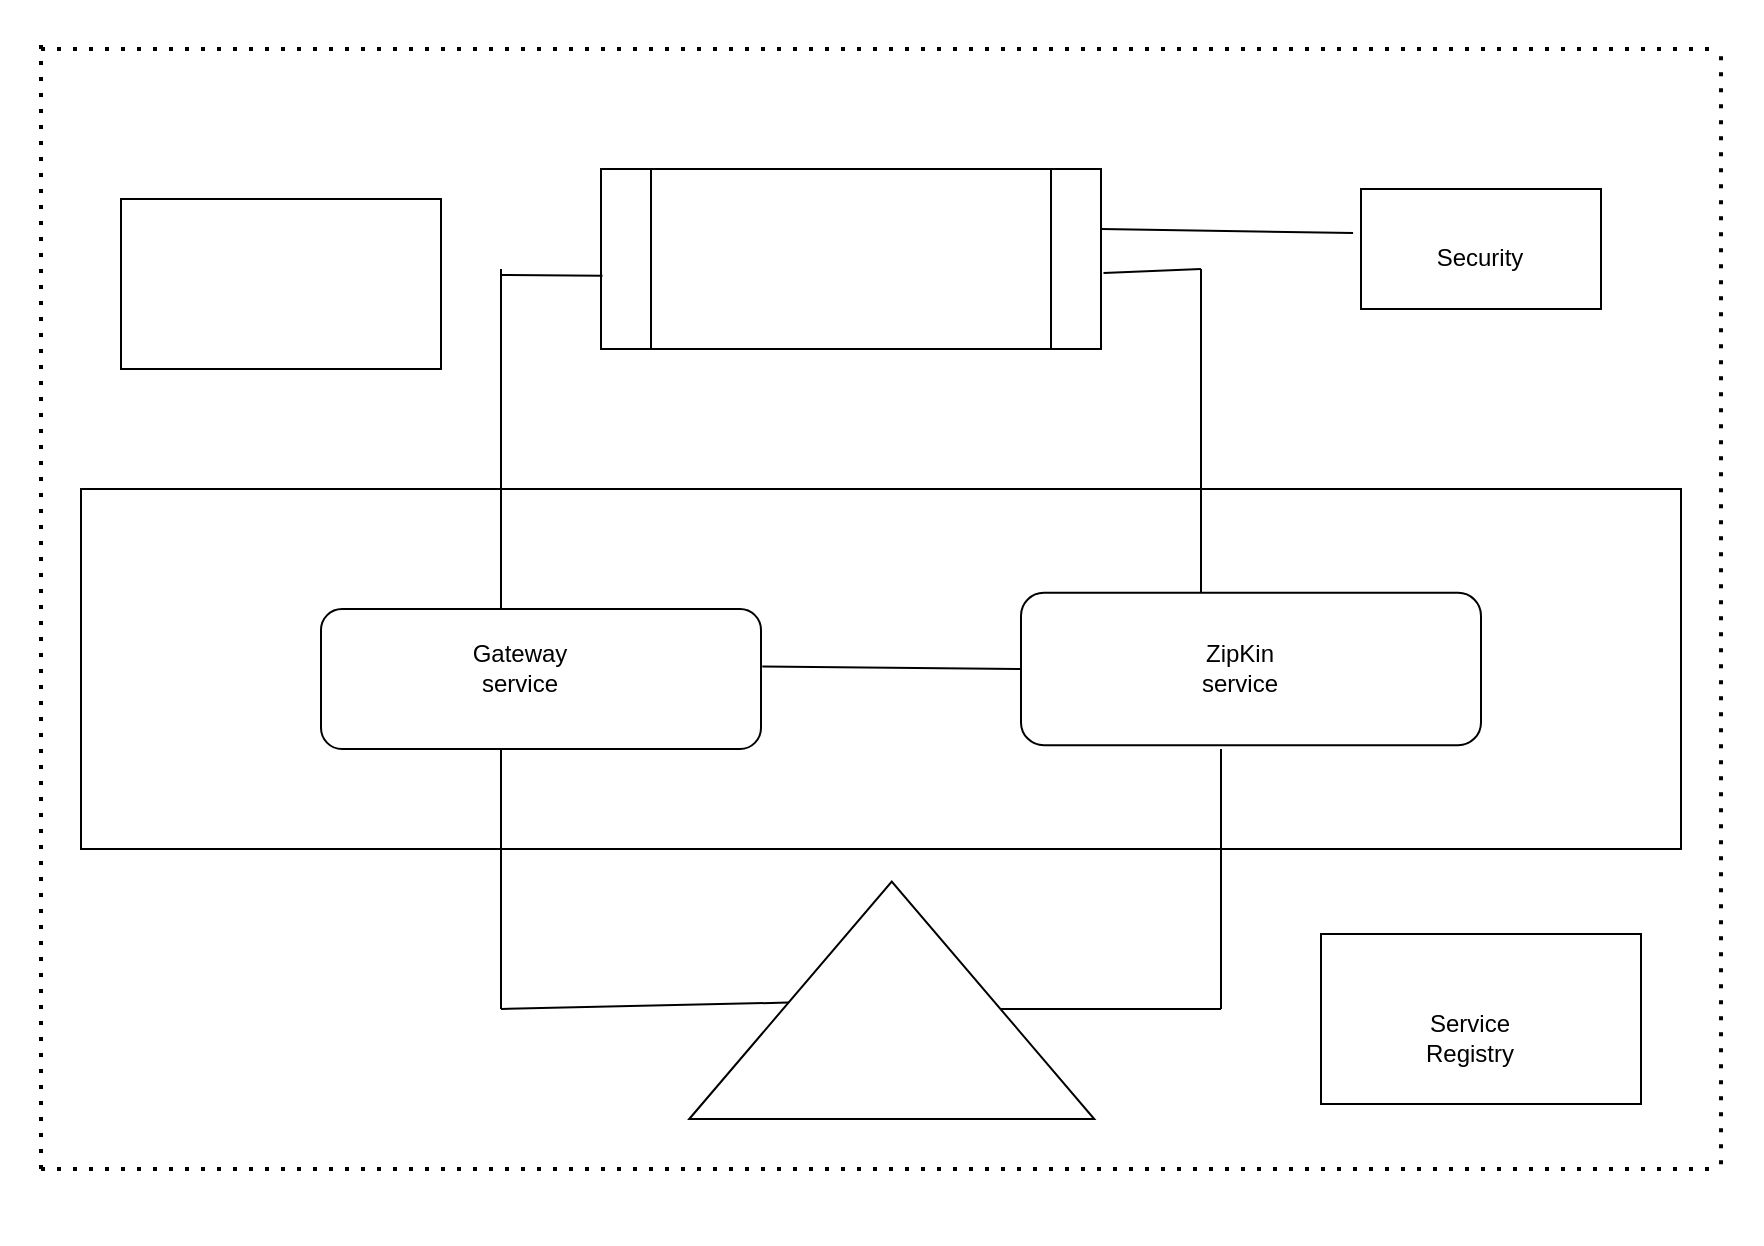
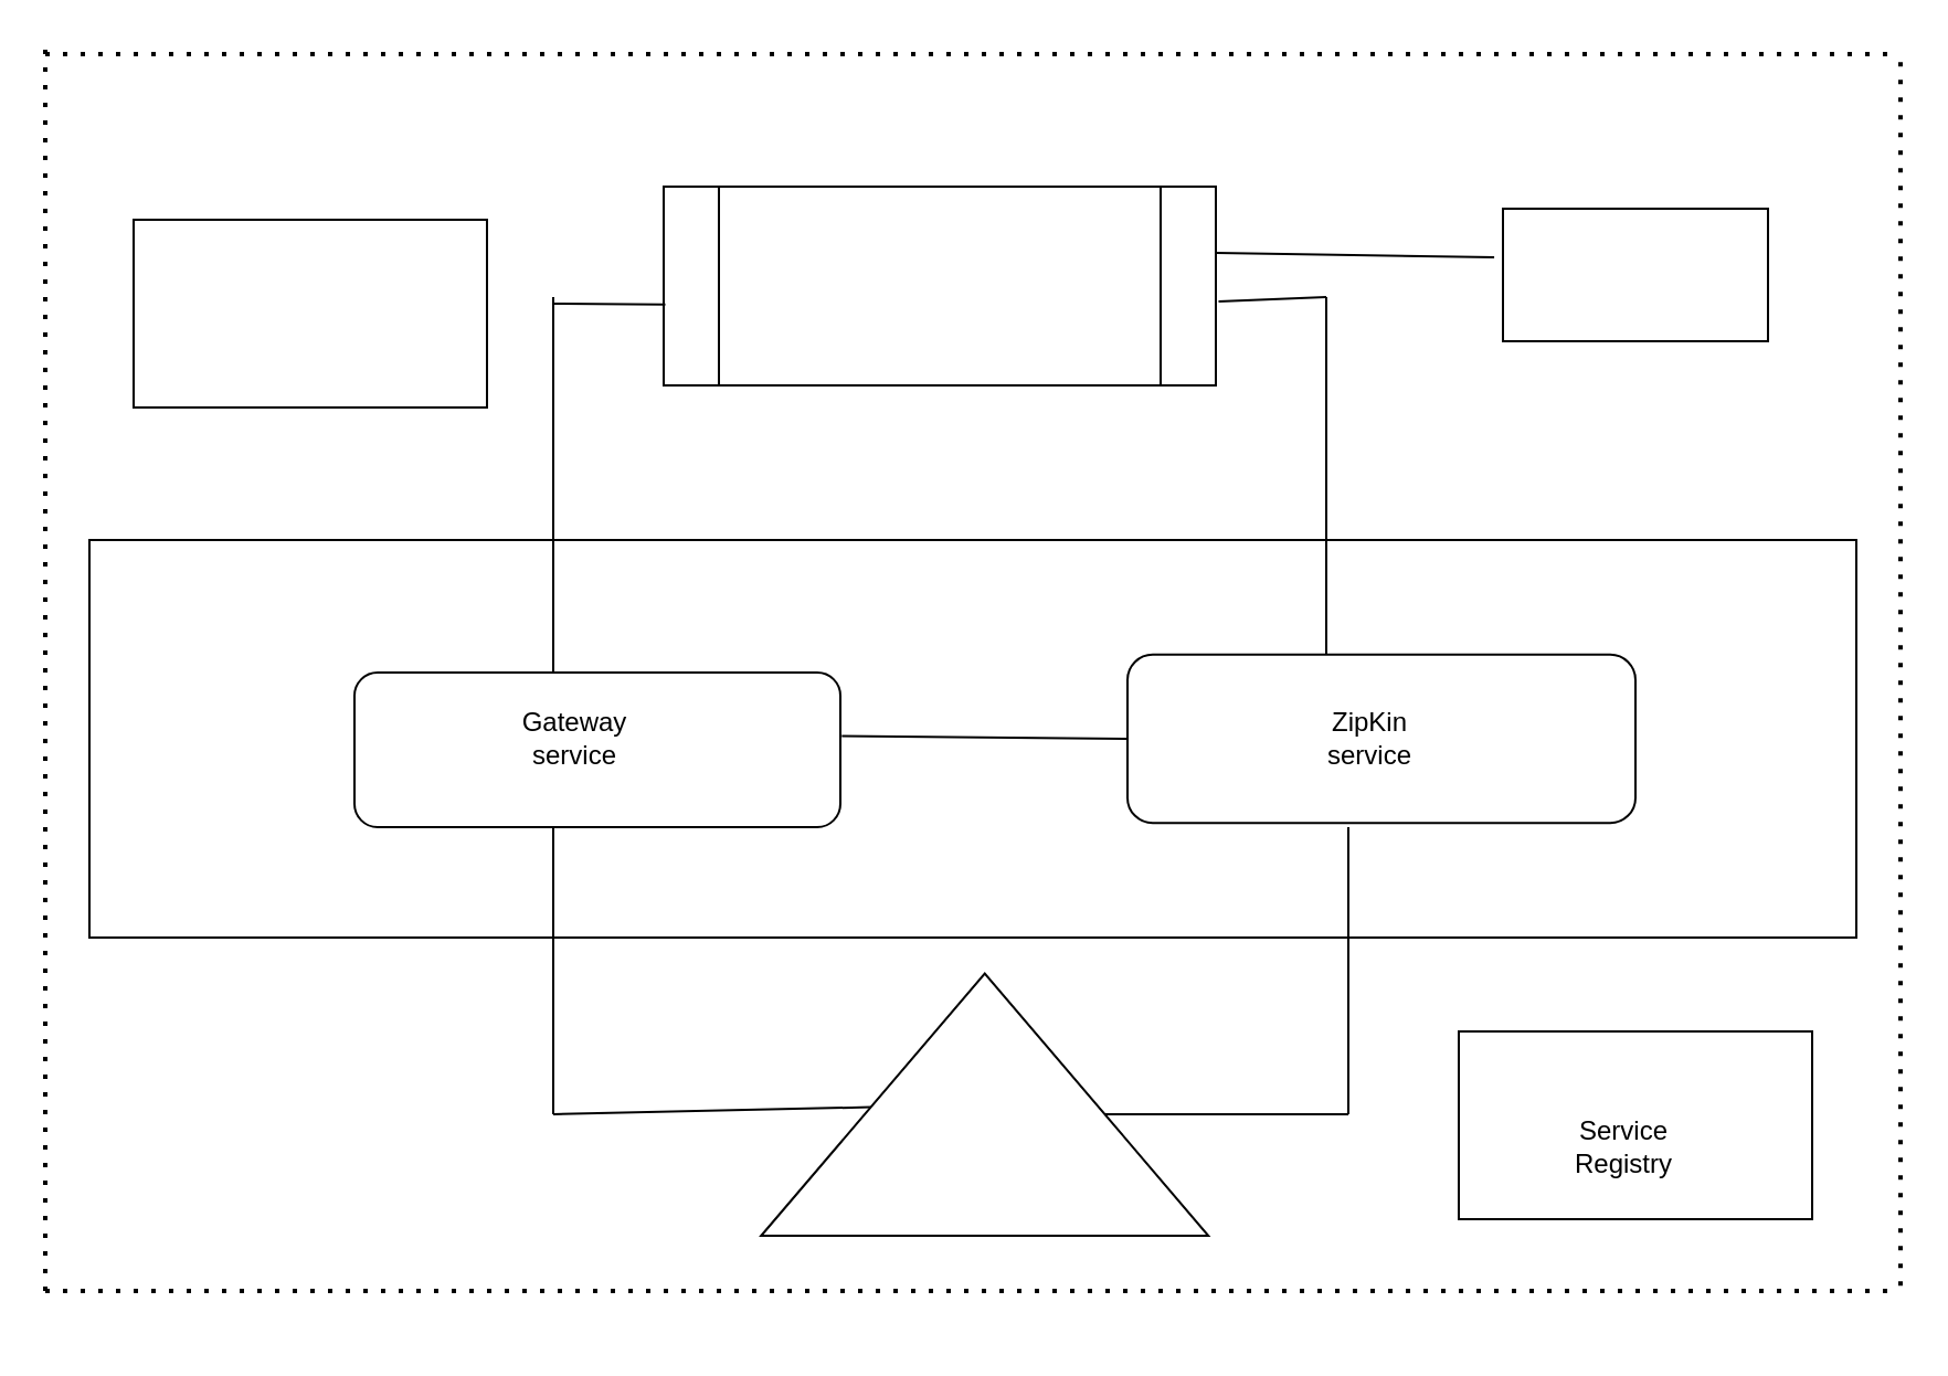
- <mxCell id="27" value="Security" style="text;html=1;align=center;verticalAlign=middle;whiteSpace=wrap;rounded=0;" vertex="1" parent="1"><mxGeometry x="710" y="114" width="60" height="30" as="geometry" /></mxCell>
